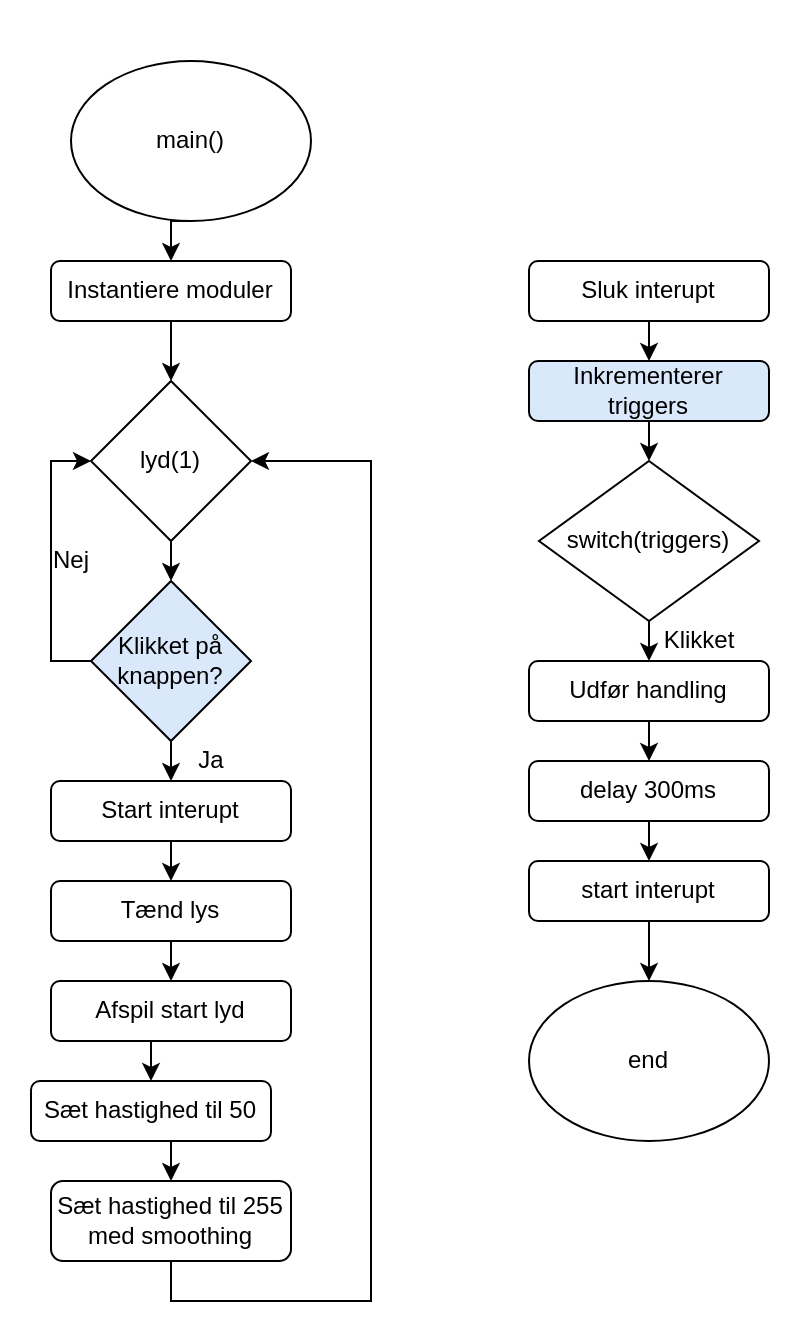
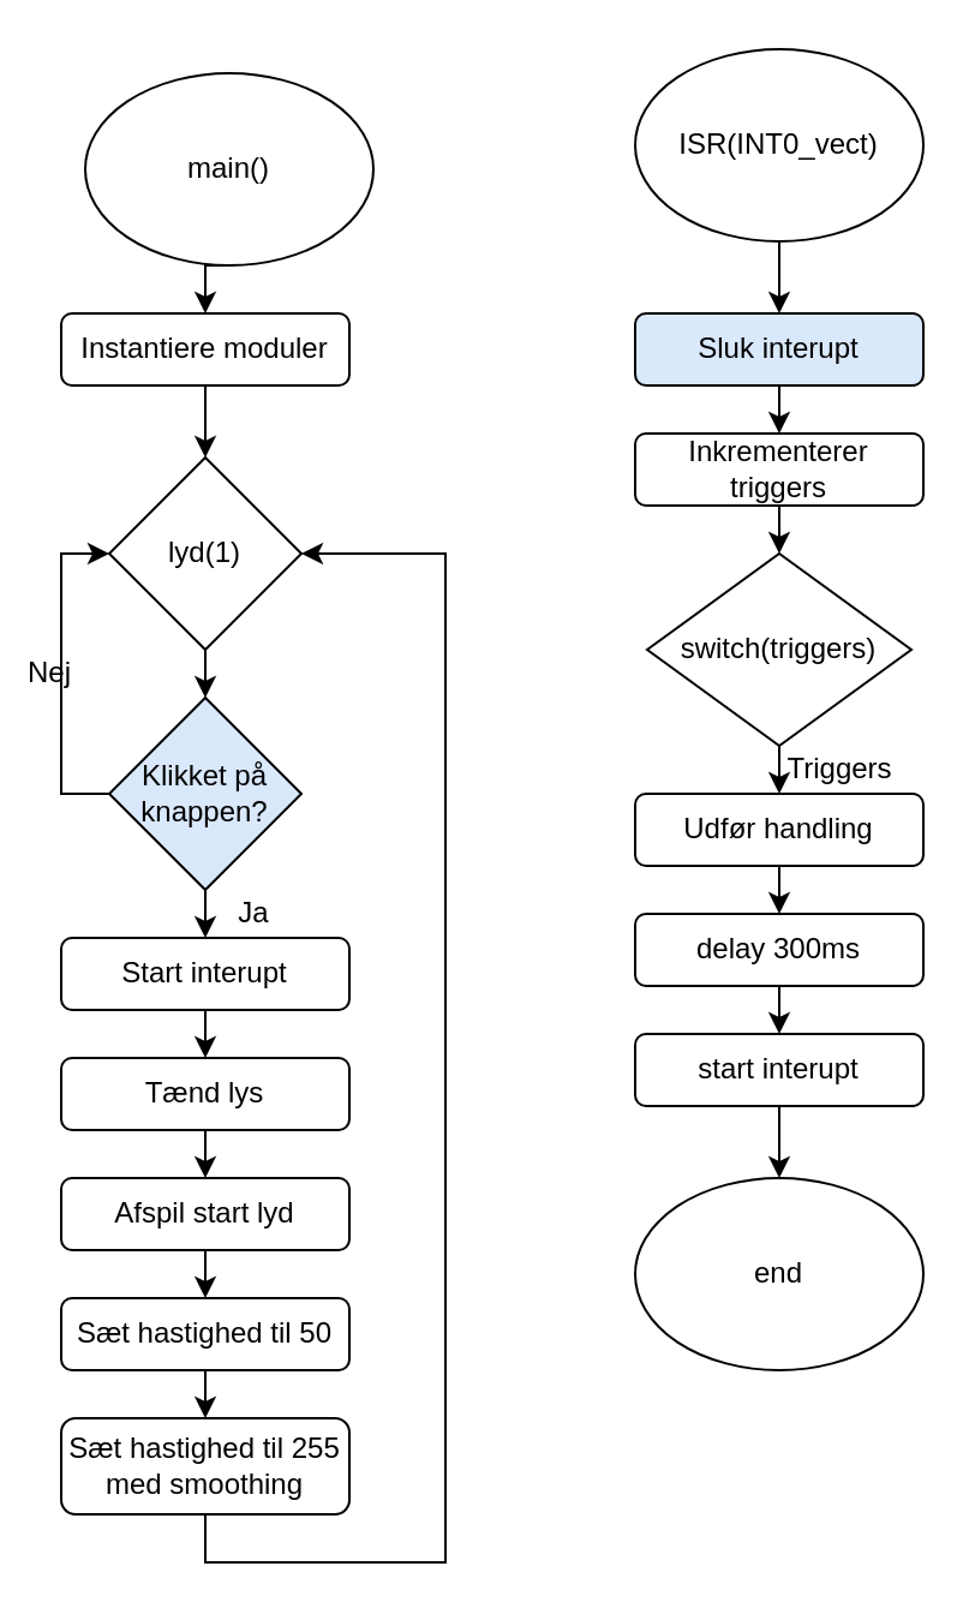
+ <mxCell id="24" value="ISR(INT0_vect)" style="ellipse;whiteSpace=wrap;html=1;" vertex="1" parent="1"><mxGeometry x="264" y="20" width="120" height="80" as="geometry" /></mxCell>
+ <mxCell id="23" style="edgeStyle=orthogonalEdgeStyle;rounded=0;orthogonalLoop=1;jettySize=auto;html=1;exitX=0.5;exitY=1;exitDx=0;exitDy=0;entryX=0.5;entryY=0;entryDx=0;entryDy=0;" edge="1" parent="1" source="24" target="26"><mxGeometry relative="1" as="geometry" /></mxCell>
- <mxCell id="26" value="Sluk interupt" style="rounded=1;whiteSpace=wrap;html=1;" vertex="1" parent="1"><mxGeometry x="264" y="130" width="120" height="30" as="geometry" /></mxCell>
+ <mxCell id="26" value="Sluk interupt" style="rounded=1;whiteSpace=wrap;html=1;fillColor=#dae8fc;" vertex="1" parent="1"><mxGeometry x="264" y="130" width="120" height="30" as="geometry" /></mxCell>
- <mxCell id="28" value="Inkrementerer triggers" style="rounded=1;whiteSpace=wrap;html=1;fillColor=#dae8fc;" vertex="1" parent="1"><mxGeometry x="264" y="180" width="120" height="30" as="geometry" /></mxCell>
+ <mxCell id="28" value="Inkrementerer triggers" style="rounded=1;whiteSpace=wrap;html=1;" vertex="1" parent="1"><mxGeometry x="264" y="180" width="120" height="30" as="geometry" /></mxCell>
- <mxCell id="21" value="Nej" style="text;html=1;align=center;verticalAlign=middle;resizable=0;points=[];autosize=1;strokeColor=none;fillColor=none;" vertex="1" parent="1"><mxGeometry x="20" y="270" width="30" height="20" as="geometry" /></mxCell>
+ <mxCell id="21" value="Nej" style="text;html=1;align=center;verticalAlign=middle;resizable=0;points=[];autosize=1;strokeColor=none;fillColor=none;" vertex="1" parent="1"><mxGeometry x="5" y="270" width="30" height="20" as="geometry" /></mxCell>
- <mxCell id="33" value="&lt;div&gt;Klikket&lt;/div&gt;" style="text;html=1;align=center;verticalAlign=middle;resizable=0;points=[];autosize=1;strokeColor=none;fillColor=none;" vertex="1" parent="1"><mxGeometry x="319" y="310" width="60" height="20" as="geometry" /></mxCell>
+ <mxCell id="33" value="&lt;div&gt;Triggers&lt;/div&gt;" style="text;html=1;align=center;verticalAlign=middle;resizable=0;points=[];autosize=1;strokeColor=none;fillColor=none;" vertex="1" parent="1"><mxGeometry x="319" y="310" width="60" height="20" as="geometry" /></mxCell>
- <mxCell id="18" value="Sæt hastighed til 50" style="rounded=1;whiteSpace=wrap;html=1;" vertex="1" parent="1"><mxGeometry x="15" y="540" width="120" height="30" as="geometry" /></mxCell>
+ <mxCell id="18" value="Sæt hastighed til 50" style="rounded=1;whiteSpace=wrap;html=1;" vertex="1" parent="1"><mxGeometry x="25" y="540" width="120" height="30" as="geometry" /></mxCell>
